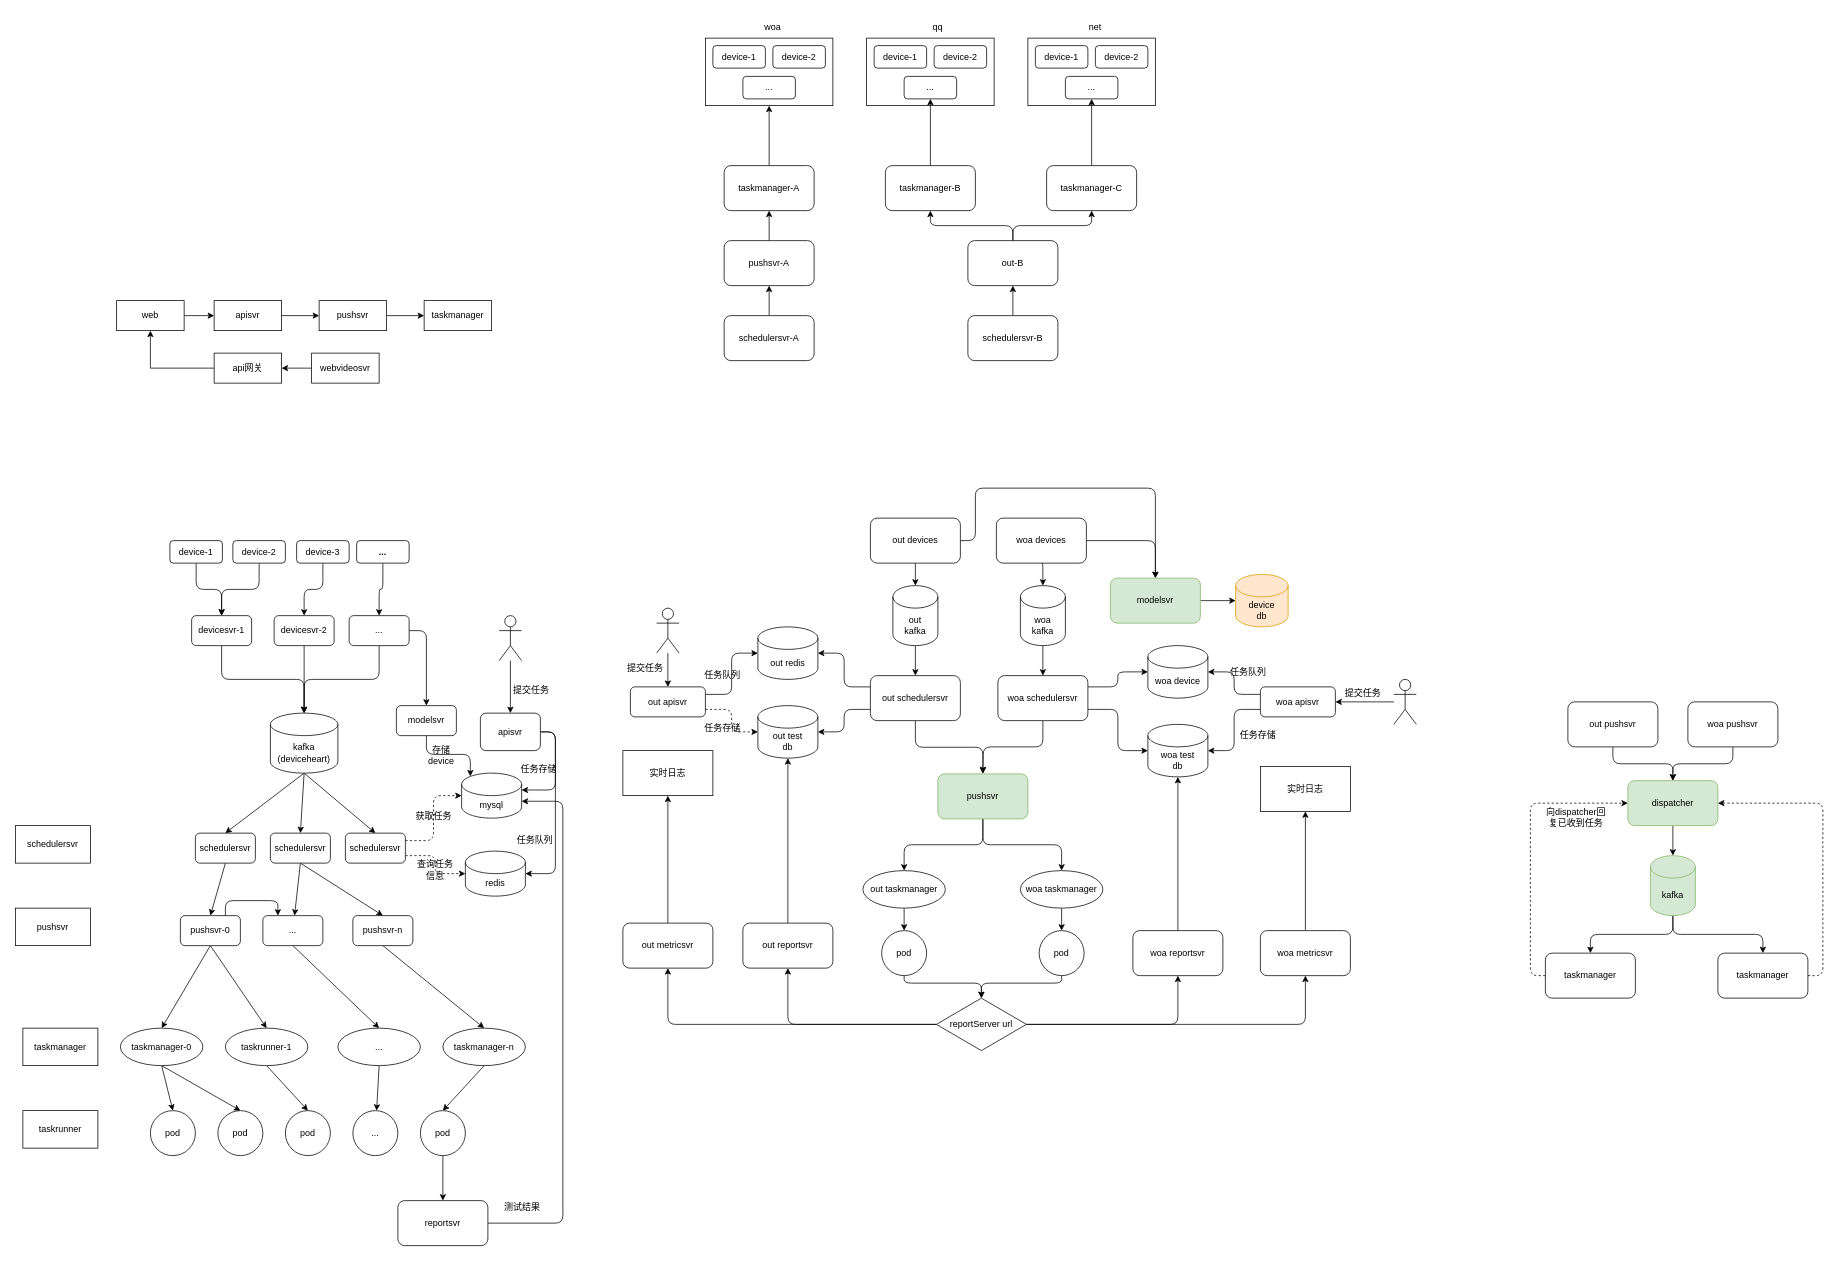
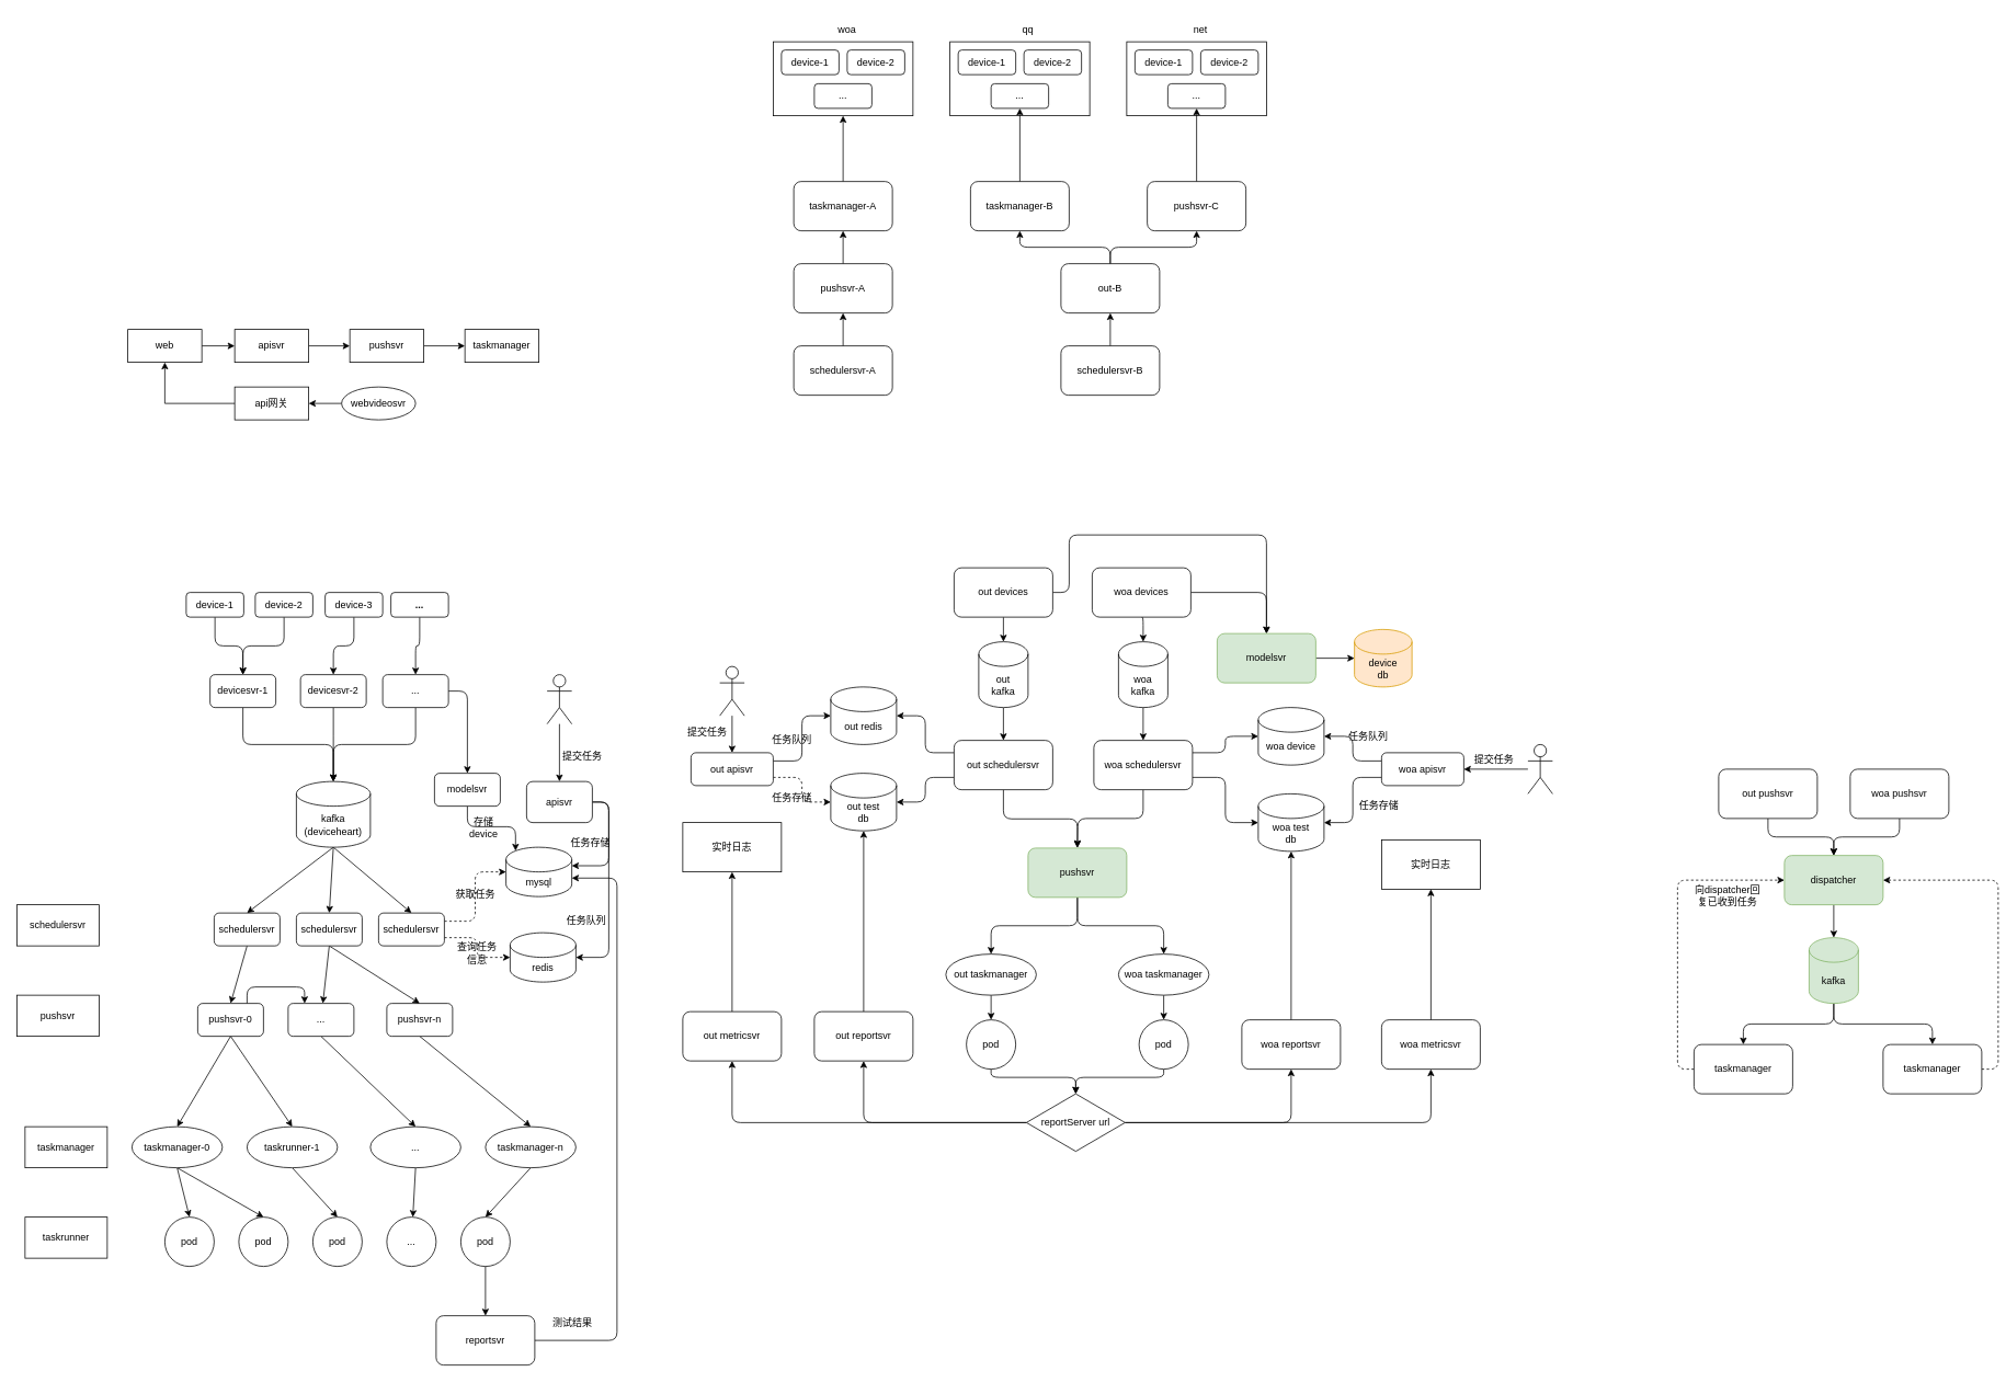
- <mxCell id="189" value="taskmanager-C" style="rounded=1;whiteSpace=wrap;html=1;fillColor=default;" vertex="1" parent="1"><mxGeometry x="1395" y="220" width="120" height="60" as="geometry" /></mxCell>
+ <mxCell id="189" value="pushsvr-C" style="rounded=1;whiteSpace=wrap;html=1;fillColor=default;" vertex="1" parent="1"><mxGeometry x="1395" y="220" width="120" height="60" as="geometry" /></mxCell>
- <mxCell id="165" value="webvideosvr" style="rounded=0;whiteSpace=wrap;html=1;" vertex="1" parent="1"><mxGeometry x="415" y="470" width="90" height="40" as="geometry" /></mxCell>
+ <mxCell id="165" value="webvideosvr" style="ellipse;whiteSpace=wrap;html=1;" vertex="1" parent="1"><mxGeometry x="415" y="470" width="90" height="40" as="geometry" /></mxCell>
